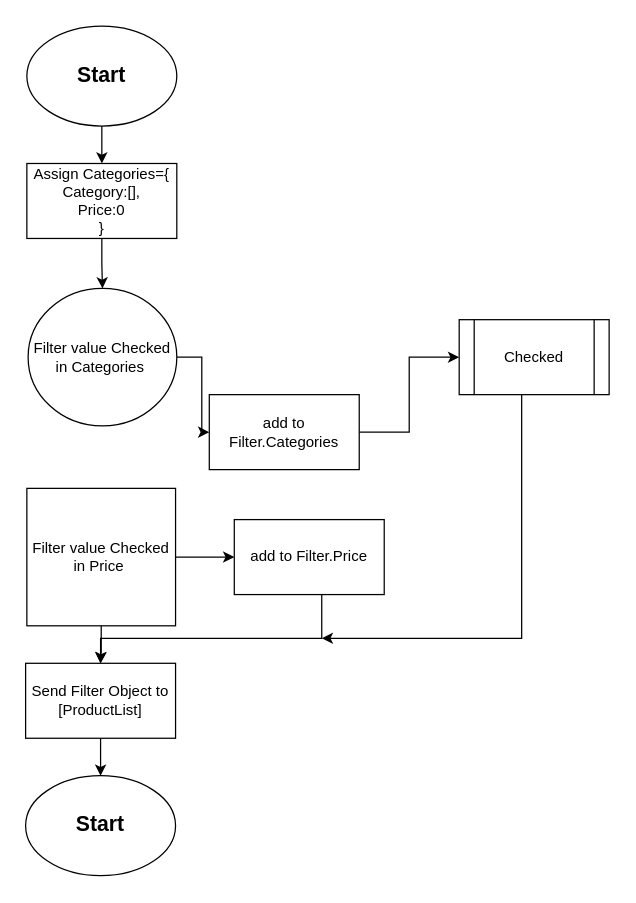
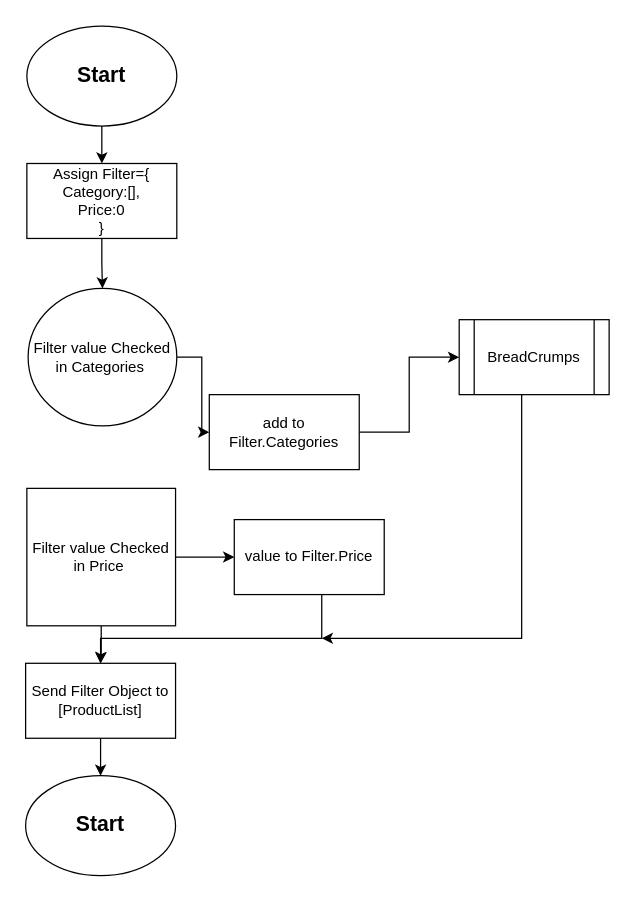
- <mxCell id="5" value="Assign Categories={&lt;br&gt;Category:[],&lt;br&gt;Price:0&lt;br&gt;}" style="rounded=0;whiteSpace=wrap;html=1;" vertex="1" parent="1"><mxGeometry x="21" y="130" width="120" height="60" as="geometry" /></mxCell>
+ <mxCell id="5" value="Assign Filter={&lt;br&gt;Category:[],&lt;br&gt;Price:0&lt;br&gt;}" style="rounded=0;whiteSpace=wrap;html=1;" vertex="1" parent="1"><mxGeometry x="21" y="130" width="120" height="60" as="geometry" /></mxCell>
- <mxCell id="11" value="Checked" style="shape=process;whiteSpace=wrap;html=1;backgroundOutline=1;" vertex="1" parent="1"><mxGeometry x="367" y="255" width="120" height="60" as="geometry" /></mxCell>
+ <mxCell id="11" value="BreadCrumps" style="shape=process;whiteSpace=wrap;html=1;backgroundOutline=1;" vertex="1" parent="1"><mxGeometry x="367" y="255" width="120" height="60" as="geometry" /></mxCell>
- <mxCell id="16" value="add to Filter.Price" style="rounded=0;whiteSpace=wrap;html=1;" vertex="1" parent="1"><mxGeometry x="187" y="415" width="120" height="60" as="geometry" /></mxCell>
+ <mxCell id="16" value="value to Filter.Price" style="rounded=0;whiteSpace=wrap;html=1;" vertex="1" parent="1"><mxGeometry x="187" y="415" width="120" height="60" as="geometry" /></mxCell>
